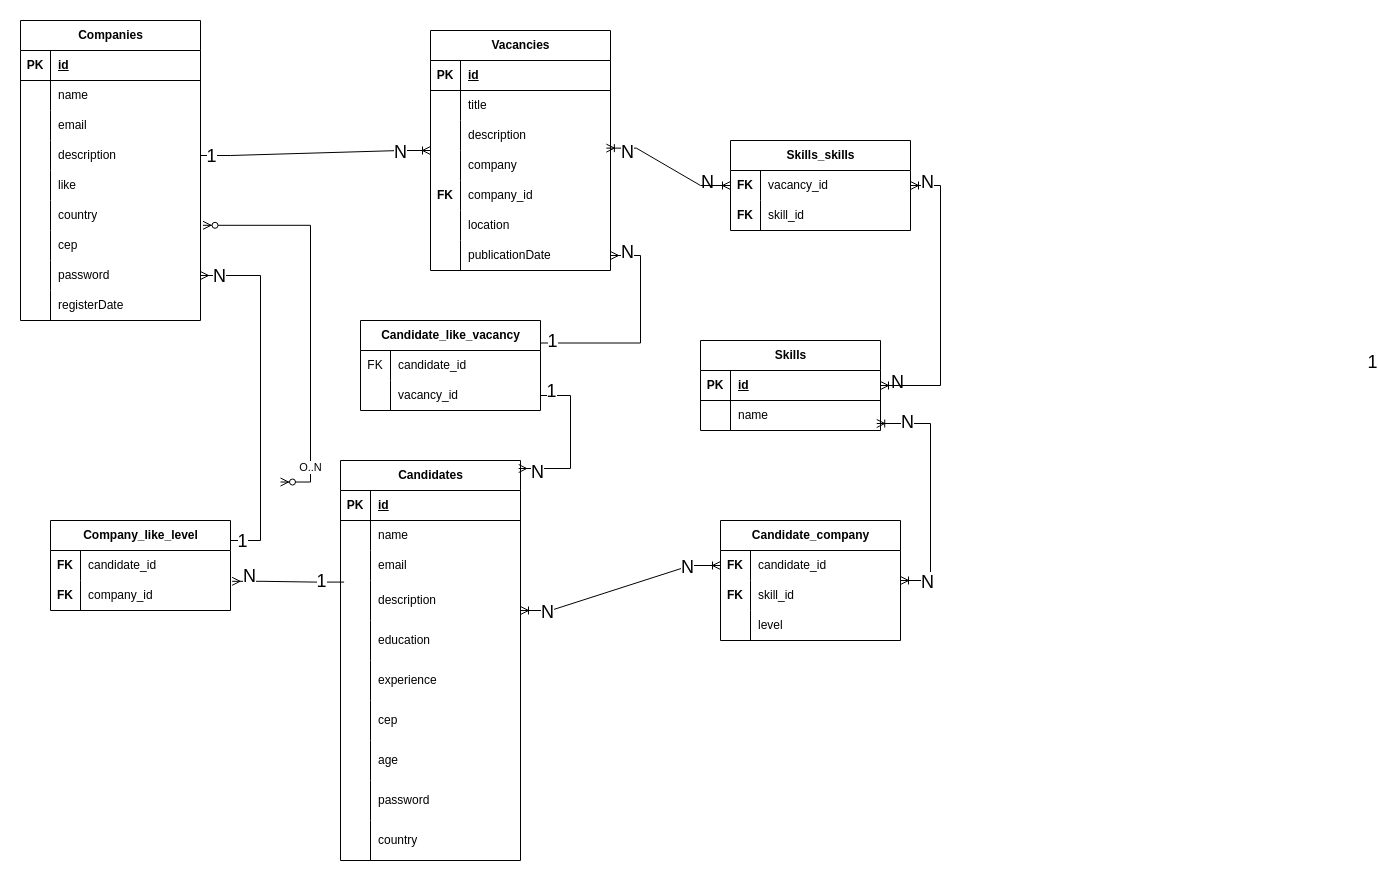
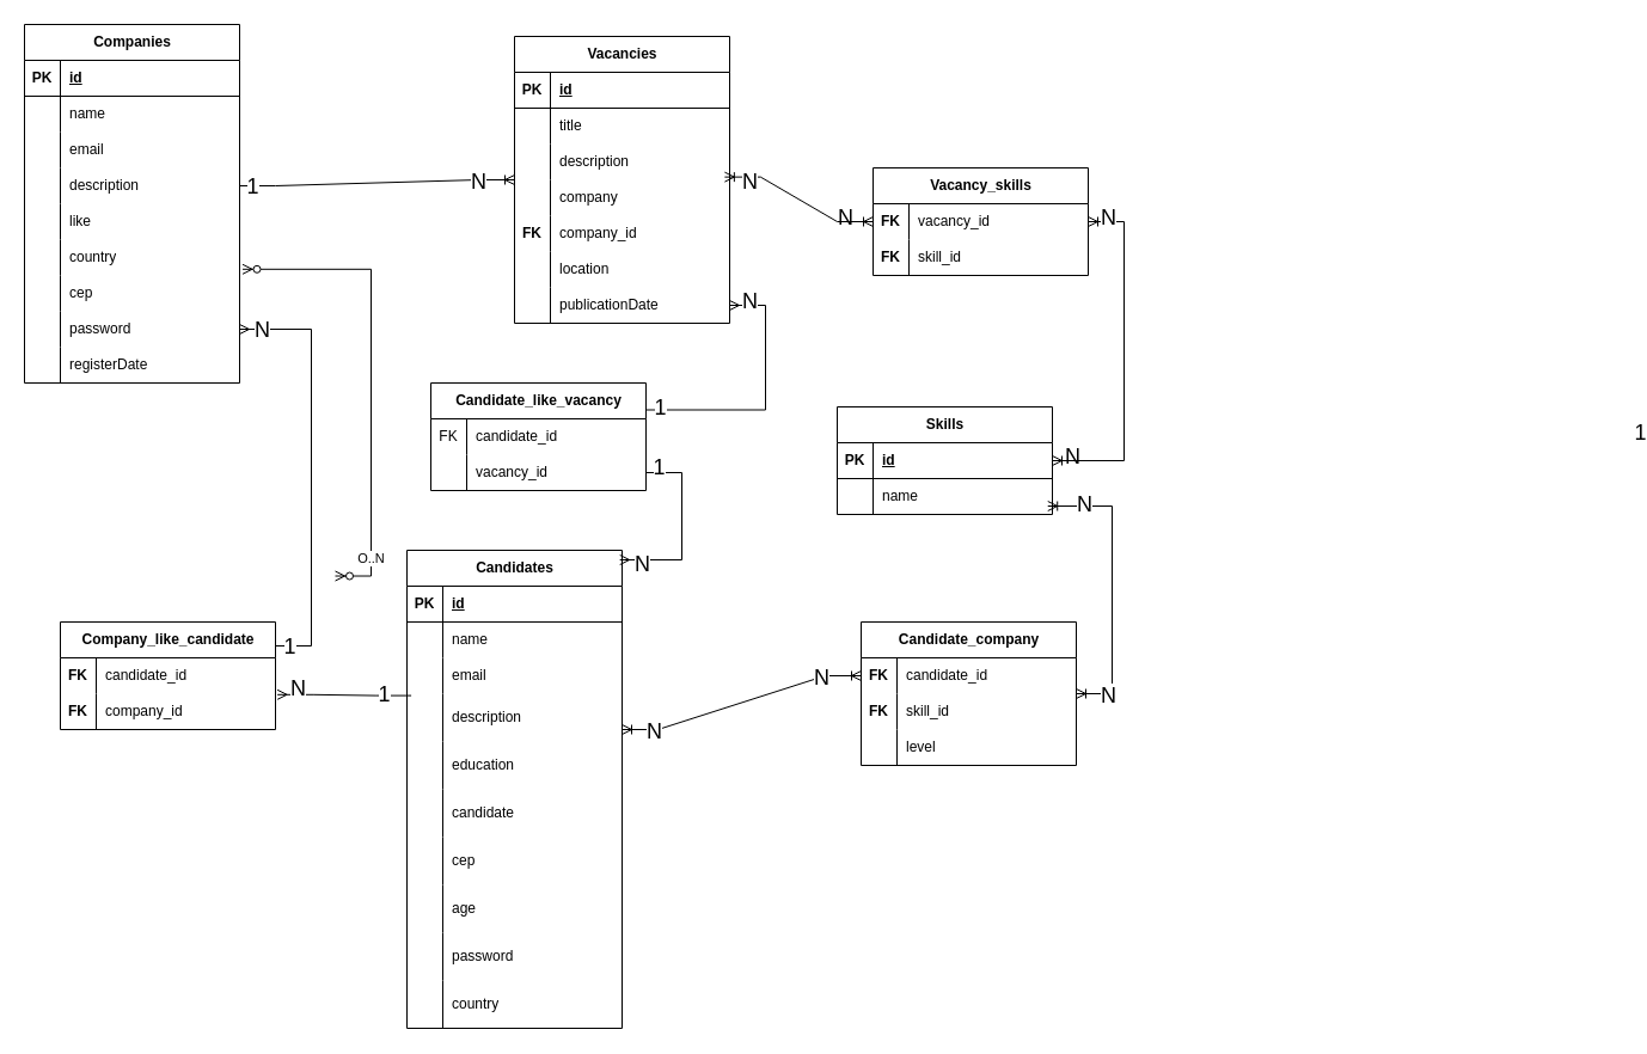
- <mxCell id="103" value="Skills_skills" style="shape=table;startSize=30;container=1;collapsible=1;childLayout=tableLayout;fixedRows=1;rowLines=0;fontStyle=1;align=center;resizeLast=1;html=1;" vertex="1" parent="1"><mxGeometry x="730" y="140" width="180" height="90" as="geometry" /></mxCell>
+ <mxCell id="103" value="Vacancy_skills" style="shape=table;startSize=30;container=1;collapsible=1;childLayout=tableLayout;fixedRows=1;rowLines=0;fontStyle=1;align=center;resizeLast=1;html=1;" vertex="1" parent="1"><mxGeometry x="730" y="140" width="180" height="90" as="geometry" /></mxCell>
- <mxCell id="110" value="&lt;b&gt;Company_like_level&lt;/b&gt;" style="shape=table;startSize=30;container=1;collapsible=1;childLayout=tableLayout;fixedRows=1;rowLines=0;fontStyle=0;align=center;resizeLast=1;html=1;" vertex="1" parent="1"><mxGeometry x="50" y="520" width="180" height="90" as="geometry" /></mxCell>
+ <mxCell id="110" value="&lt;b&gt;Company_like_candidate&lt;/b&gt;" style="shape=table;startSize=30;container=1;collapsible=1;childLayout=tableLayout;fixedRows=1;rowLines=0;fontStyle=0;align=center;resizeLast=1;html=1;" vertex="1" parent="1"><mxGeometry x="50" y="520" width="180" height="90" as="geometry" /></mxCell>
- <mxCell id="20" value="experience" style="shape=partialRectangle;connectable=0;fillColor=none;top=0;left=0;bottom=0;right=0;align=left;spacingLeft=6;overflow=hidden;whiteSpace=wrap;html=1;" vertex="1" parent="18"><mxGeometry x="30" width="150" height="40" as="geometry"><mxRectangle width="150" height="40" as="alternateBounds" /></mxGeometry></mxCell>
+ <mxCell id="20" value="candidate" style="shape=partialRectangle;connectable=0;fillColor=none;top=0;left=0;bottom=0;right=0;align=left;spacingLeft=6;overflow=hidden;whiteSpace=wrap;html=1;" vertex="1" parent="18"><mxGeometry x="30" width="150" height="40" as="geometry"><mxRectangle width="150" height="40" as="alternateBounds" /></mxGeometry></mxCell>
